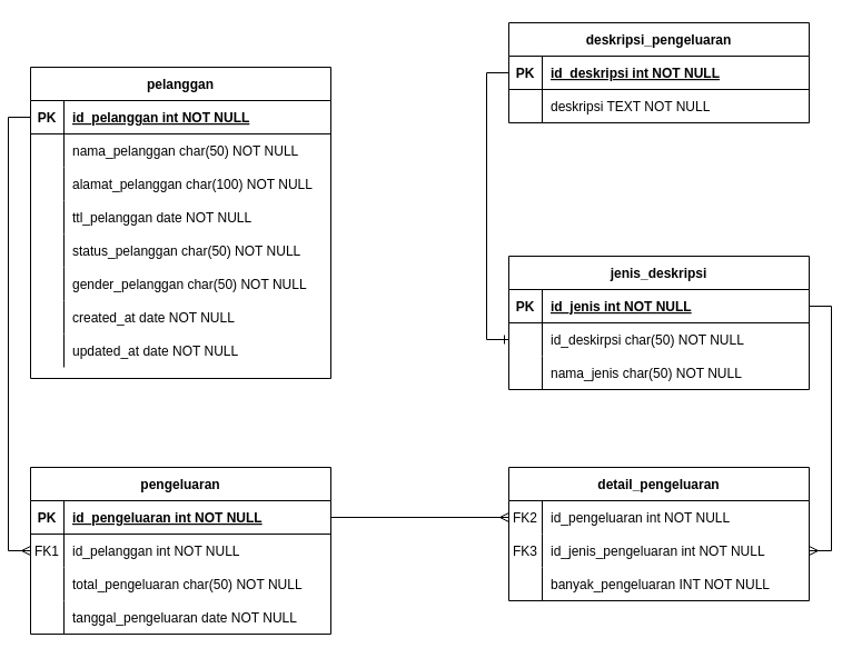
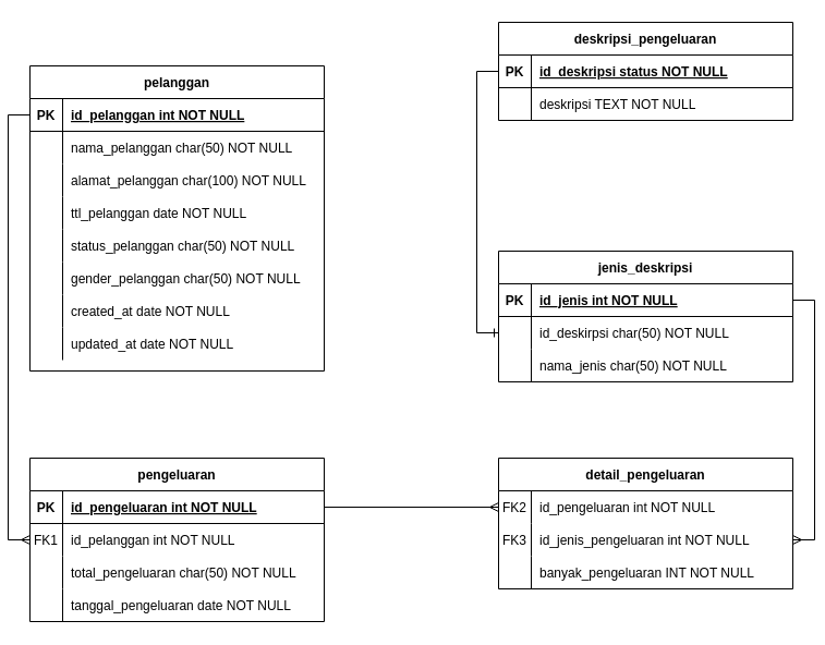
- <mxCell id="63" value="id_deskripsi int NOT NULL " style="shape=partialRectangle;overflow=hidden;connectable=0;fillColor=none;top=0;left=0;bottom=0;right=0;align=left;spacingLeft=6;fontStyle=5;" vertex="1" parent="61"><mxGeometry x="30" width="240" height="30" as="geometry"><mxRectangle width="240" height="30" as="alternateBounds" /></mxGeometry></mxCell>
+ <mxCell id="63" value="id_deskripsi status NOT NULL " style="shape=partialRectangle;overflow=hidden;connectable=0;fillColor=none;top=0;left=0;bottom=0;right=0;align=left;spacingLeft=6;fontStyle=5;" vertex="1" parent="61"><mxGeometry x="30" width="240" height="30" as="geometry"><mxRectangle width="240" height="30" as="alternateBounds" /></mxGeometry></mxCell>
